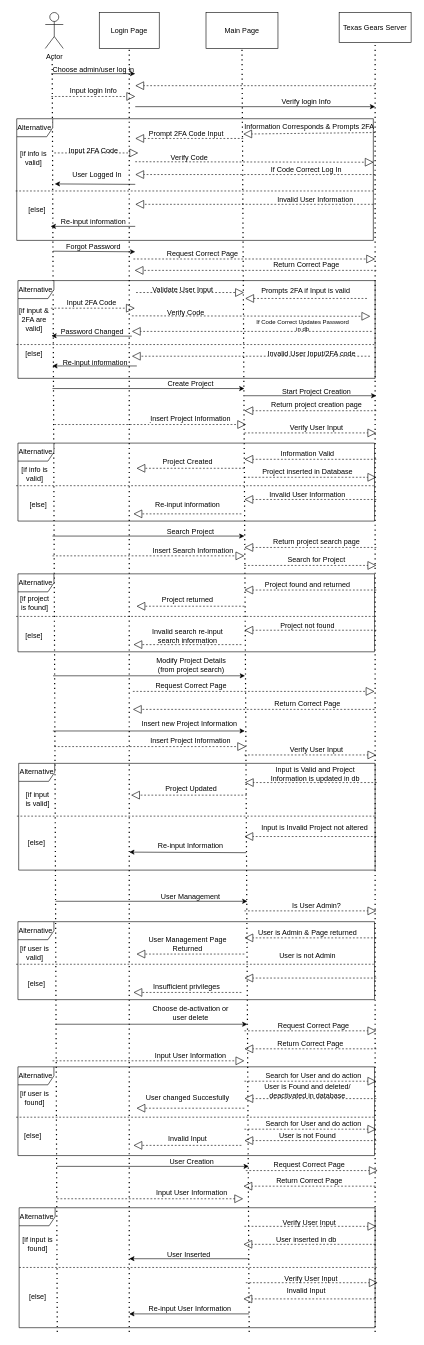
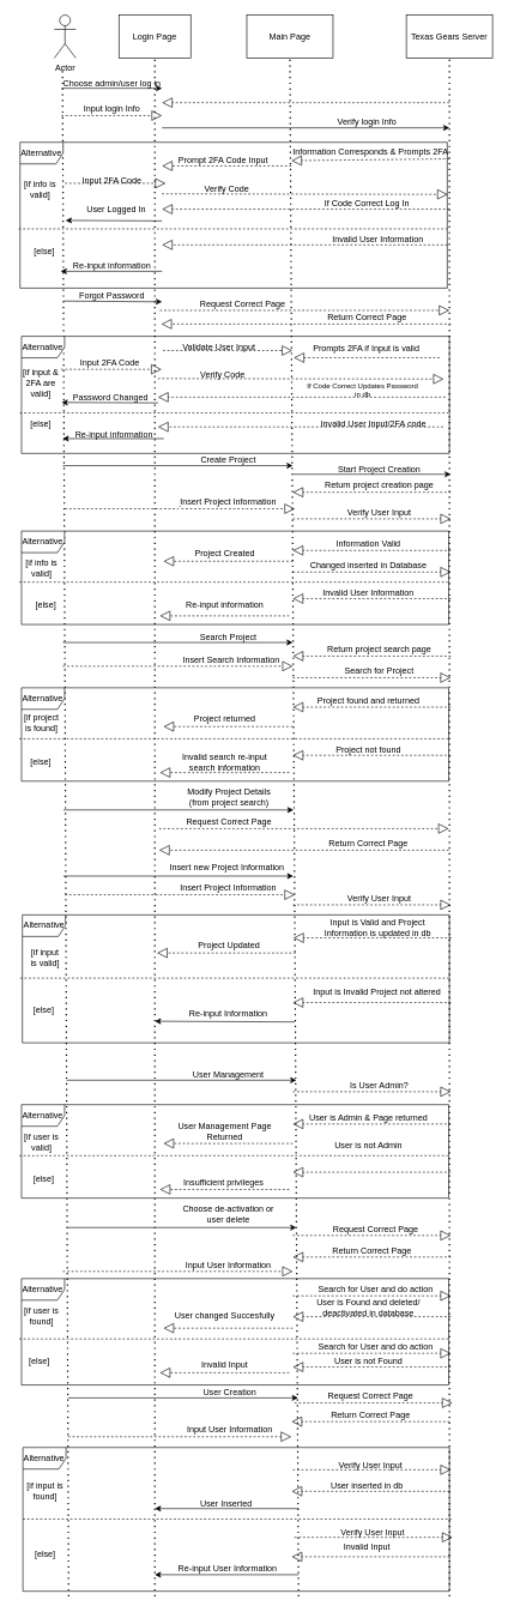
- <mxCell id="4" value="Texas Gears Server" style="rounded=0;whiteSpace=wrap;html=1;" parent="1" vertex="1"><mxGeometry x="565" y="20" width="120" height="50" as="geometry" /></mxCell>
+ <mxCell id="4" value="Texas Gears Server" style="rounded=0;whiteSpace=wrap;html=1;" parent="1" vertex="1"><mxGeometry x="565" y="20" width="120" height="60" as="geometry" /></mxCell>
- <mxCell id="59" value="Project inserted in Database" style="text;html=1;align=center;verticalAlign=middle;resizable=0;points=[];autosize=1;strokeColor=none;fillColor=none;" parent="46" vertex="1"><mxGeometry x="405" y="130" width="170" height="30" as="geometry" /></mxCell>
+ <mxCell id="59" value="Changed inserted in Database" style="text;html=1;align=center;verticalAlign=middle;resizable=0;points=[];autosize=1;strokeColor=none;fillColor=none;" parent="46" vertex="1"><mxGeometry x="405" y="130" width="170" height="30" as="geometry" /></mxCell>
